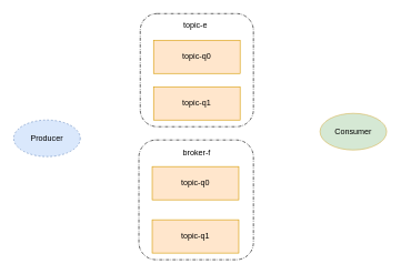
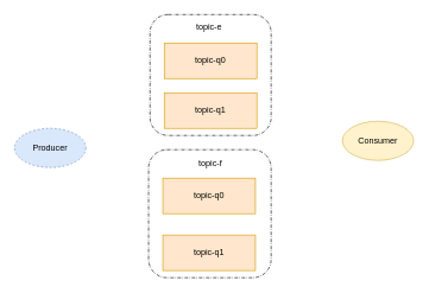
- <mxCell id="5" value="&lt;span&gt;Consumer&lt;/span&gt;" style="ellipse;whiteSpace=wrap;html=1;fillColor=#d5e8d4;strokeColor=#d6b656;" vertex="1" parent="1"><mxGeometry x="480" y="170" width="100" height="55" as="geometry" /></mxCell>
+ <mxCell id="5" value="&lt;span&gt;Consumer&lt;/span&gt;" style="ellipse;whiteSpace=wrap;html=1;fillColor=#fff2cc;strokeColor=#d6b656;" vertex="1" parent="1"><mxGeometry x="480" y="170" width="100" height="55" as="geometry" /></mxCell>
- <mxCell id="11" value="broker-f" style="text;html=1;strokeColor=none;fillColor=none;align=center;verticalAlign=middle;whiteSpace=wrap;rounded=0;" vertex="1" parent="1"><mxGeometry x="265" y="215" width="60" height="30" as="geometry" /></mxCell>
+ <mxCell id="11" value="topic-f" style="text;html=1;strokeColor=none;fillColor=none;align=center;verticalAlign=middle;whiteSpace=wrap;rounded=0;" vertex="1" parent="1"><mxGeometry x="265" y="215" width="60" height="30" as="geometry" /></mxCell>
